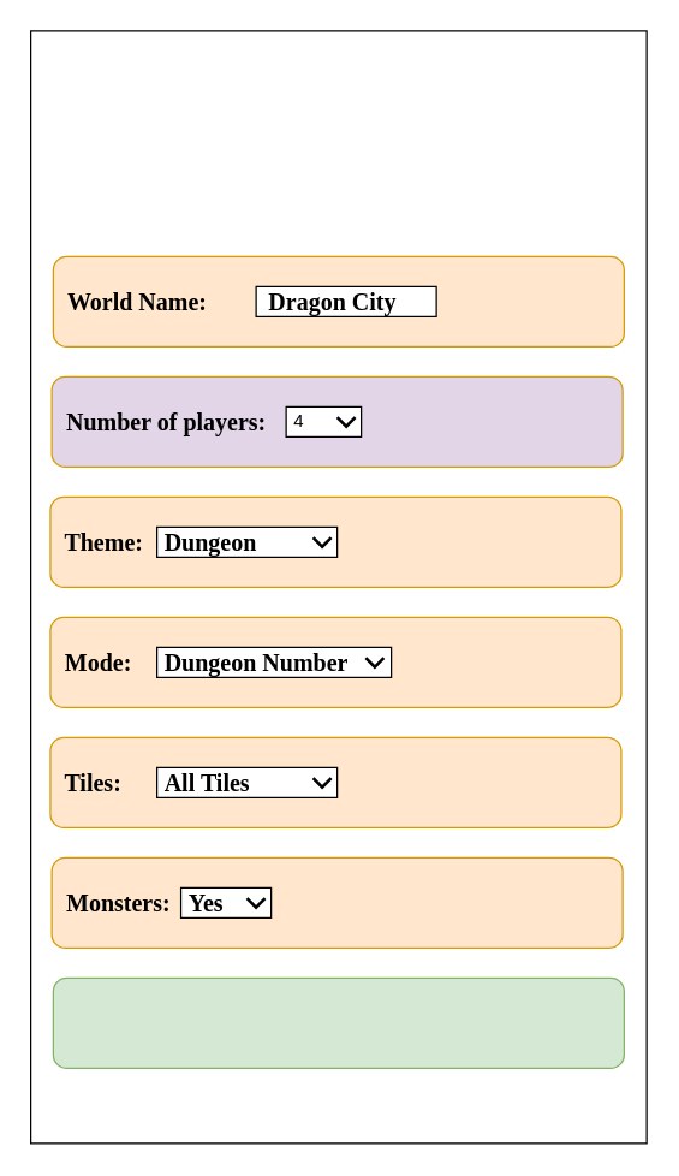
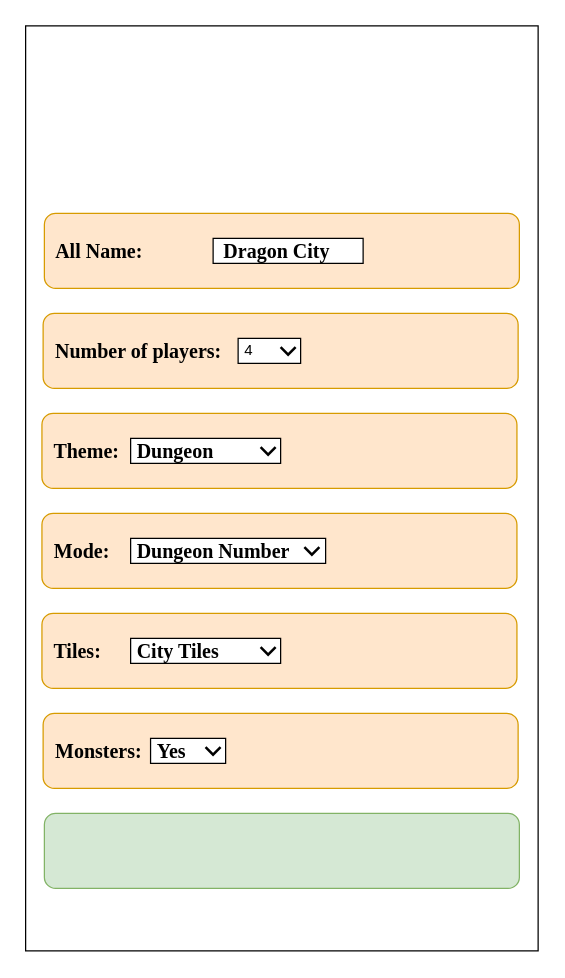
- <mxCell id="3" value="&lt;b&gt;&lt;font style=&quot;font-size: 16px;&quot; face=&quot;Garamond&quot;&gt;&amp;nbsp; World Name:&amp;nbsp;&lt;/font&gt;&lt;/b&gt;" style="rounded=1;whiteSpace=wrap;html=1;align=left;fillColor=#ffe6cc;strokeColor=#d79b00;" parent="1" vertex="1"><mxGeometry x="35" y="170" width="380" height="60" as="geometry" /></mxCell>
+ <mxCell id="3" value="&lt;b&gt;&lt;font style=&quot;font-size: 16px;&quot; face=&quot;Garamond&quot;&gt;&amp;nbsp; All Name:&amp;nbsp;&lt;/font&gt;&lt;/b&gt;" style="rounded=1;whiteSpace=wrap;html=1;align=left;fillColor=#ffe6cc;strokeColor=#d79b00;" parent="1" vertex="1"><mxGeometry x="35" y="170" width="380" height="60" as="geometry" /></mxCell>
- <mxCell id="5" value="&lt;span&gt;&lt;font style=&quot;font-size: 16px;&quot; face=&quot;Garamond&quot;&gt;&amp;nbsp; Number of players:&lt;/font&gt;&lt;/span&gt;" style="rounded=1;whiteSpace=wrap;html=1;align=left;fillColor=#e1d5e7;strokeColor=#d79b00;fontStyle=1;" parent="1" vertex="1"><mxGeometry x="34" y="250" width="380" height="60" as="geometry" /></mxCell>
+ <mxCell id="5" value="&lt;span&gt;&lt;font style=&quot;font-size: 16px;&quot; face=&quot;Garamond&quot;&gt;&amp;nbsp; Number of players:&lt;/font&gt;&lt;/span&gt;" style="rounded=1;whiteSpace=wrap;html=1;align=left;fillColor=#ffe6cc;strokeColor=#d79b00;fontStyle=1" parent="1" vertex="1"><mxGeometry x="34" y="250" width="380" height="60" as="geometry" /></mxCell>
- <mxCell id="15" value="&amp;nbsp;&lt;font face=&quot;Garamond&quot;&gt;&lt;span style=&quot;font-size: 16px;&quot;&gt;&lt;b&gt;All Tiles&lt;/b&gt;&lt;/span&gt;&lt;/font&gt;" style="rounded=0;whiteSpace=wrap;html=1;align=left;" parent="1" vertex="1"><mxGeometry x="104" y="510" width="120" height="20" as="geometry" /></mxCell>
+ <mxCell id="15" value="&amp;nbsp;&lt;font face=&quot;Garamond&quot;&gt;&lt;span style=&quot;font-size: 16px;&quot;&gt;&lt;b&gt;City Tiles&lt;/b&gt;&lt;/span&gt;&lt;/font&gt;" style="rounded=0;whiteSpace=wrap;html=1;align=left;" parent="1" vertex="1"><mxGeometry x="104" y="510" width="120" height="20" as="geometry" /></mxCell>
